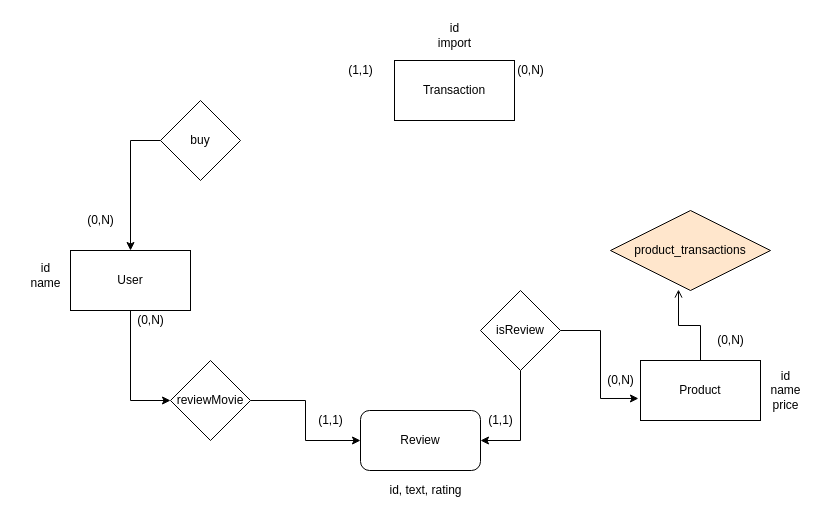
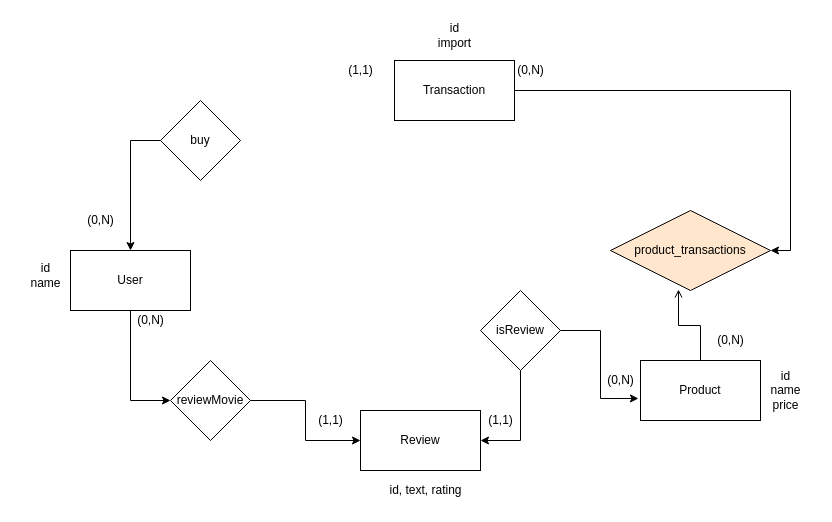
+ <mxCell id="2" style="edgeStyle=orthogonalEdgeStyle;rounded=0;orthogonalLoop=1;jettySize=auto;html=1;exitX=1;exitY=0.5;exitDx=0;exitDy=0;entryX=1;entryY=0.5;entryDx=0;entryDy=0;" edge="1" parent="1" source="3" target="12"><mxGeometry relative="1" as="geometry" /></mxCell>
- <mxCell id="15" value="Review" style="whiteSpace=wrap;html=1;rounded=1;" vertex="1" parent="1"><mxGeometry x="360" y="410" width="120" height="60" as="geometry" /></mxCell>
+ <mxCell id="15" value="Review" style="rounded=0;whiteSpace=wrap;html=1;" vertex="1" parent="1"><mxGeometry x="360" y="410" width="120" height="60" as="geometry" /></mxCell>
